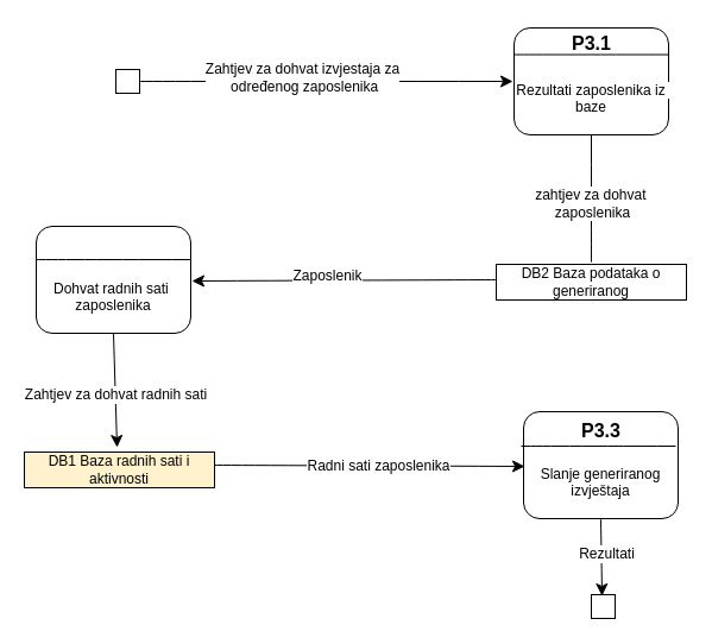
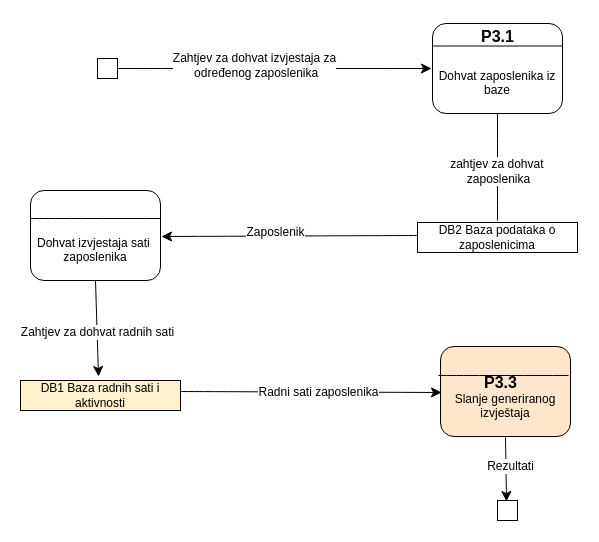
- <mxCell id="5" value="&lt;div&gt;&lt;span style=&quot;border: 0px solid rgb(227, 227, 227); box-sizing: border-box; --tw-border-spacing-x: 0; --tw-border-spacing-y: 0; --tw-translate-x: 0; --tw-translate-y: 0; --tw-rotate: 0; --tw-skew-x: 0; --tw-skew-y: 0; --tw-scale-x: 1; --tw-scale-y: 1; --tw-pan-x: ; --tw-pan-y: ; --tw-pinch-zoom: ; --tw-scroll-snap-strictness: proximity; --tw-gradient-from-position: ; --tw-gradient-via-position: ; --tw-gradient-to-position: ; --tw-ordinal: ; --tw-slashed-zero: ; --tw-numeric-figure: ; --tw-numeric-spacing: ; --tw-numeric-fraction: ; --tw-ring-inset: ; --tw-ring-offset-width: 0px; --tw-ring-offset-color: #fff; --tw-ring-color: rgba(69,89,164,.5); --tw-ring-offset-shadow: 0 0 transparent; --tw-ring-shadow: 0 0 transparent; --tw-shadow: 0 0 transparent; --tw-shadow-colored: 0 0 transparent; --tw-blur: ; --tw-brightness: ; --tw-contrast: ; --tw-grayscale: ; --tw-hue-rotate: ; --tw-invert: ; --tw-saturate: ; --tw-sepia: ; --tw-drop-shadow: ; --tw-backdrop-blur: ; --tw-backdrop-brightness: ; --tw-backdrop-contrast: ; --tw-backdrop-grayscale: ; --tw-backdrop-hue-rotate: ; --tw-backdrop-invert: ; --tw-backdrop-opacity: ; --tw-backdrop-saturate: ; --tw-backdrop-sepia: ; --tw-contain-size: ; --tw-contain-layout: ; --tw-contain-paint: ; --tw-contain-style: ; margin-top: 1.25em; text-align: left; white-space-collapse: preserve; background-color: rgb(255, 255, 255);&quot;&gt;&lt;font style=&quot;font-size: 12px;&quot; face=&quot;Helvetica&quot;&gt;&lt;br&gt;&lt;/font&gt;&lt;/span&gt;&lt;/div&gt;&lt;div&gt;&lt;span style=&quot;border: 0px solid rgb(227, 227, 227); box-sizing: border-box; --tw-border-spacing-x: 0; --tw-border-spacing-y: 0; --tw-translate-x: 0; --tw-translate-y: 0; --tw-rotate: 0; --tw-skew-x: 0; --tw-skew-y: 0; --tw-scale-x: 1; --tw-scale-y: 1; --tw-pan-x: ; --tw-pan-y: ; --tw-pinch-zoom: ; --tw-scroll-snap-strictness: proximity; --tw-gradient-from-position: ; --tw-gradient-via-position: ; --tw-gradient-to-position: ; --tw-ordinal: ; --tw-slashed-zero: ; --tw-numeric-figure: ; --tw-numeric-spacing: ; --tw-numeric-fraction: ; --tw-ring-inset: ; --tw-ring-offset-width: 0px; --tw-ring-offset-color: #fff; --tw-ring-color: rgba(69,89,164,.5); --tw-ring-offset-shadow: 0 0 transparent; --tw-ring-shadow: 0 0 transparent; --tw-shadow: 0 0 transparent; --tw-shadow-colored: 0 0 transparent; --tw-blur: ; --tw-brightness: ; --tw-contrast: ; --tw-grayscale: ; --tw-hue-rotate: ; --tw-invert: ; --tw-saturate: ; --tw-sepia: ; --tw-drop-shadow: ; --tw-backdrop-blur: ; --tw-backdrop-brightness: ; --tw-backdrop-contrast: ; --tw-backdrop-grayscale: ; --tw-backdrop-hue-rotate: ; --tw-backdrop-invert: ; --tw-backdrop-opacity: ; --tw-backdrop-saturate: ; --tw-backdrop-sepia: ; --tw-contain-size: ; --tw-contain-layout: ; --tw-contain-paint: ; --tw-contain-style: ; margin-top: 1.25em; text-align: left; white-space-collapse: preserve; background-color: rgb(255, 255, 255);&quot;&gt;&lt;font style=&quot;font-size: 12px;&quot; face=&quot;Helvetica&quot;&gt;&lt;br&gt;&lt;/font&gt;&lt;/span&gt;&lt;/div&gt;&lt;div&gt;&lt;span style=&quot;border: 0px solid rgb(227, 227, 227); box-sizing: border-box; --tw-border-spacing-x: 0; --tw-border-spacing-y: 0; --tw-translate-x: 0; --tw-translate-y: 0; --tw-rotate: 0; --tw-skew-x: 0; --tw-skew-y: 0; --tw-scale-x: 1; --tw-scale-y: 1; --tw-pan-x: ; --tw-pan-y: ; --tw-pinch-zoom: ; --tw-scroll-snap-strictness: proximity; --tw-gradient-from-position: ; --tw-gradient-via-position: ; --tw-gradient-to-position: ; --tw-ordinal: ; --tw-slashed-zero: ; --tw-numeric-figure: ; --tw-numeric-spacing: ; --tw-numeric-fraction: ; --tw-ring-inset: ; --tw-ring-offset-width: 0px; --tw-ring-offset-color: #fff; --tw-ring-color: rgba(69,89,164,.5); --tw-ring-offset-shadow: 0 0 transparent; --tw-ring-shadow: 0 0 transparent; --tw-shadow: 0 0 transparent; --tw-shadow-colored: 0 0 transparent; --tw-blur: ; --tw-brightness: ; --tw-contrast: ; --tw-grayscale: ; --tw-hue-rotate: ; --tw-invert: ; --tw-saturate: ; --tw-sepia: ; --tw-drop-shadow: ; --tw-backdrop-blur: ; --tw-backdrop-brightness: ; --tw-backdrop-contrast: ; --tw-backdrop-grayscale: ; --tw-backdrop-hue-rotate: ; --tw-backdrop-invert: ; --tw-backdrop-opacity: ; --tw-backdrop-saturate: ; --tw-backdrop-sepia: ; --tw-contain-size: ; --tw-contain-layout: ; --tw-contain-paint: ; --tw-contain-style: ; margin-top: 1.25em; text-align: left; white-space-collapse: preserve; background-color: rgb(255, 255, 255);&quot;&gt;&lt;font style=&quot;font-size: 12px;&quot; face=&quot;Helvetica&quot;&gt;Rezultati zaposlenika iz baze&lt;/font&gt;&lt;/span&gt;&lt;br&gt;&lt;/div&gt;&lt;div&gt;&lt;div&gt;&lt;/div&gt;&lt;/div&gt;" style="rounded=1;whiteSpace=wrap;html=1;" vertex="1" parent="1"><mxGeometry x="432" y="23" width="130" height="90" as="geometry" /></mxCell>
+ <mxCell id="5" value="&lt;div&gt;&lt;span style=&quot;border: 0px solid rgb(227, 227, 227); box-sizing: border-box; --tw-border-spacing-x: 0; --tw-border-spacing-y: 0; --tw-translate-x: 0; --tw-translate-y: 0; --tw-rotate: 0; --tw-skew-x: 0; --tw-skew-y: 0; --tw-scale-x: 1; --tw-scale-y: 1; --tw-pan-x: ; --tw-pan-y: ; --tw-pinch-zoom: ; --tw-scroll-snap-strictness: proximity; --tw-gradient-from-position: ; --tw-gradient-via-position: ; --tw-gradient-to-position: ; --tw-ordinal: ; --tw-slashed-zero: ; --tw-numeric-figure: ; --tw-numeric-spacing: ; --tw-numeric-fraction: ; --tw-ring-inset: ; --tw-ring-offset-width: 0px; --tw-ring-offset-color: #fff; --tw-ring-color: rgba(69,89,164,.5); --tw-ring-offset-shadow: 0 0 transparent; --tw-ring-shadow: 0 0 transparent; --tw-shadow: 0 0 transparent; --tw-shadow-colored: 0 0 transparent; --tw-blur: ; --tw-brightness: ; --tw-contrast: ; --tw-grayscale: ; --tw-hue-rotate: ; --tw-invert: ; --tw-saturate: ; --tw-sepia: ; --tw-drop-shadow: ; --tw-backdrop-blur: ; --tw-backdrop-brightness: ; --tw-backdrop-contrast: ; --tw-backdrop-grayscale: ; --tw-backdrop-hue-rotate: ; --tw-backdrop-invert: ; --tw-backdrop-opacity: ; --tw-backdrop-saturate: ; --tw-backdrop-sepia: ; --tw-contain-size: ; --tw-contain-layout: ; --tw-contain-paint: ; --tw-contain-style: ; margin-top: 1.25em; text-align: left; white-space-collapse: preserve; background-color: rgb(255, 255, 255);&quot;&gt;&lt;font style=&quot;font-size: 12px;&quot; face=&quot;Helvetica&quot;&gt;&lt;br&gt;&lt;/font&gt;&lt;/span&gt;&lt;/div&gt;&lt;div&gt;&lt;span style=&quot;border: 0px solid rgb(227, 227, 227); box-sizing: border-box; --tw-border-spacing-x: 0; --tw-border-spacing-y: 0; --tw-translate-x: 0; --tw-translate-y: 0; --tw-rotate: 0; --tw-skew-x: 0; --tw-skew-y: 0; --tw-scale-x: 1; --tw-scale-y: 1; --tw-pan-x: ; --tw-pan-y: ; --tw-pinch-zoom: ; --tw-scroll-snap-strictness: proximity; --tw-gradient-from-position: ; --tw-gradient-via-position: ; --tw-gradient-to-position: ; --tw-ordinal: ; --tw-slashed-zero: ; --tw-numeric-figure: ; --tw-numeric-spacing: ; --tw-numeric-fraction: ; --tw-ring-inset: ; --tw-ring-offset-width: 0px; --tw-ring-offset-color: #fff; --tw-ring-color: rgba(69,89,164,.5); --tw-ring-offset-shadow: 0 0 transparent; --tw-ring-shadow: 0 0 transparent; --tw-shadow: 0 0 transparent; --tw-shadow-colored: 0 0 transparent; --tw-blur: ; --tw-brightness: ; --tw-contrast: ; --tw-grayscale: ; --tw-hue-rotate: ; --tw-invert: ; --tw-saturate: ; --tw-sepia: ; --tw-drop-shadow: ; --tw-backdrop-blur: ; --tw-backdrop-brightness: ; --tw-backdrop-contrast: ; --tw-backdrop-grayscale: ; --tw-backdrop-hue-rotate: ; --tw-backdrop-invert: ; --tw-backdrop-opacity: ; --tw-backdrop-saturate: ; --tw-backdrop-sepia: ; --tw-contain-size: ; --tw-contain-layout: ; --tw-contain-paint: ; --tw-contain-style: ; margin-top: 1.25em; text-align: left; white-space-collapse: preserve; background-color: rgb(255, 255, 255);&quot;&gt;&lt;font style=&quot;font-size: 12px;&quot; face=&quot;Helvetica&quot;&gt;&lt;br&gt;&lt;/font&gt;&lt;/span&gt;&lt;/div&gt;&lt;div&gt;&lt;span style=&quot;border: 0px solid rgb(227, 227, 227); box-sizing: border-box; --tw-border-spacing-x: 0; --tw-border-spacing-y: 0; --tw-translate-x: 0; --tw-translate-y: 0; --tw-rotate: 0; --tw-skew-x: 0; --tw-skew-y: 0; --tw-scale-x: 1; --tw-scale-y: 1; --tw-pan-x: ; --tw-pan-y: ; --tw-pinch-zoom: ; --tw-scroll-snap-strictness: proximity; --tw-gradient-from-position: ; --tw-gradient-via-position: ; --tw-gradient-to-position: ; --tw-ordinal: ; --tw-slashed-zero: ; --tw-numeric-figure: ; --tw-numeric-spacing: ; --tw-numeric-fraction: ; --tw-ring-inset: ; --tw-ring-offset-width: 0px; --tw-ring-offset-color: #fff; --tw-ring-color: rgba(69,89,164,.5); --tw-ring-offset-shadow: 0 0 transparent; --tw-ring-shadow: 0 0 transparent; --tw-shadow: 0 0 transparent; --tw-shadow-colored: 0 0 transparent; --tw-blur: ; --tw-brightness: ; --tw-contrast: ; --tw-grayscale: ; --tw-hue-rotate: ; --tw-invert: ; --tw-saturate: ; --tw-sepia: ; --tw-drop-shadow: ; --tw-backdrop-blur: ; --tw-backdrop-brightness: ; --tw-backdrop-contrast: ; --tw-backdrop-grayscale: ; --tw-backdrop-hue-rotate: ; --tw-backdrop-invert: ; --tw-backdrop-opacity: ; --tw-backdrop-saturate: ; --tw-backdrop-sepia: ; --tw-contain-size: ; --tw-contain-layout: ; --tw-contain-paint: ; --tw-contain-style: ; margin-top: 1.25em; text-align: left; white-space-collapse: preserve; background-color: rgb(255, 255, 255);&quot;&gt;&lt;font style=&quot;font-size: 12px;&quot; face=&quot;Helvetica&quot;&gt;Dohvat zaposlenika iz baze&lt;/font&gt;&lt;/span&gt;&lt;br&gt;&lt;/div&gt;&lt;div&gt;&lt;div&gt;&lt;/div&gt;&lt;/div&gt;" style="rounded=1;whiteSpace=wrap;html=1;" vertex="1" parent="1"><mxGeometry x="432" y="23" width="130" height="90" as="geometry" /></mxCell>
- <mxCell id="12" value="&lt;div&gt;&lt;br&gt;&lt;/div&gt;&lt;div&gt;&lt;br&gt;&lt;/div&gt;Dohvat radnih sati&amp;nbsp; zaposlenika" style="rounded=1;whiteSpace=wrap;html=1;" vertex="1" parent="1"><mxGeometry x="30" y="190" width="130" height="90" as="geometry" /></mxCell>
+ <mxCell id="12" value="&lt;div&gt;&lt;br&gt;&lt;/div&gt;&lt;div&gt;&lt;br&gt;&lt;/div&gt;Dohvat izvjestaja sati&amp;nbsp; zaposlenika" style="rounded=1;whiteSpace=wrap;html=1;" vertex="1" parent="1"><mxGeometry x="30" y="190" width="130" height="90" as="geometry" /></mxCell>
- <mxCell id="18" value="DB2 Baza podataka o generiranog" style="rounded=0;whiteSpace=wrap;html=1;" vertex="1" parent="1"><mxGeometry x="417" y="222" width="160" height="30" as="geometry" /></mxCell>
+ <mxCell id="18" value="DB2 Baza podataka o zaposlenicima" style="rounded=0;whiteSpace=wrap;html=1;" vertex="1" parent="1"><mxGeometry x="417" y="222" width="160" height="30" as="geometry" /></mxCell>
- <mxCell id="25" value="&lt;b&gt;P3.3&lt;/b&gt;" style="text;html=1;align=center;verticalAlign=middle;resizable=0;points=[];autosize=1;strokeColor=none;fillColor=none;fontSize=16;" vertex="1" parent="1"><mxGeometry x="479.5" y="346" width="51" height="31" as="geometry" /></mxCell>
+ <mxCell id="25" value="&lt;b&gt;P3.3&lt;/b&gt;" style="text;html=1;align=center;verticalAlign=middle;resizable=0;points=[];autosize=1;strokeColor=none;fillColor=none;fontSize=16;" vertex="1" parent="1"><mxGeometry x="474.5" y="366" width="51" height="31" as="geometry" /></mxCell>
- <mxCell id="17" value="&lt;div&gt;&lt;br&gt;&lt;/div&gt;&lt;div&gt;&lt;br&gt;&lt;/div&gt;Slanje generiranog izvještaja&lt;div&gt;&lt;/div&gt;" style="rounded=1;whiteSpace=wrap;html=1;" vertex="1" parent="1"><mxGeometry x="440" y="346" width="130" height="90" as="geometry" /></mxCell>
+ <mxCell id="17" value="&lt;div&gt;&lt;br&gt;&lt;/div&gt;&lt;div&gt;&lt;br&gt;&lt;/div&gt;Slanje generiranog izvještaja&lt;div&gt;&lt;/div&gt;" style="rounded=1;whiteSpace=wrap;html=1;fillColor=#ffe6cc;" vertex="1" parent="1"><mxGeometry x="440" y="346" width="130" height="90" as="geometry" /></mxCell>
